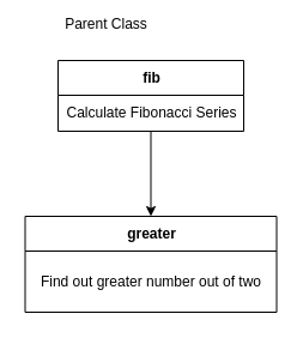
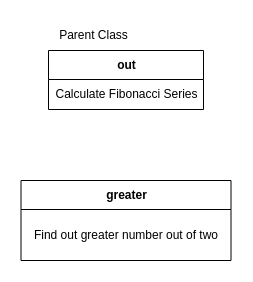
- <mxCell id="7" value="Parent Class" style="text;html=1;align=center;verticalAlign=middle;resizable=0;points=[];autosize=1;strokeColor=none;fillColor=none;" vertex="1" parent="1"><mxGeometry x="43" y="5" width="90" height="30" as="geometry" /></mxCell>
+ <mxCell id="7" value="Parent Class" style="text;html=1;align=center;verticalAlign=middle;resizable=0;points=[];autosize=1;strokeColor=none;fillColor=none;" vertex="1" parent="1"><mxGeometry x="48" y="20" width="90" height="30" as="geometry" /></mxCell>
- <mxCell id="2" value="fib" style="swimlane;fontStyle=1;align=center;verticalAlign=middle;childLayout=stackLayout;horizontal=1;startSize=29;horizontalStack=0;resizeParent=1;resizeParentMax=0;resizeLast=0;collapsible=0;marginBottom=0;html=1;" vertex="1" parent="1"><mxGeometry x="48" y="50" width="155" height="59" as="geometry" /></mxCell>
+ <mxCell id="2" value="out" style="swimlane;fontStyle=1;align=center;verticalAlign=middle;childLayout=stackLayout;horizontal=1;startSize=29;horizontalStack=0;resizeParent=1;resizeParentMax=0;resizeLast=0;collapsible=0;marginBottom=0;html=1;" vertex="1" parent="1"><mxGeometry x="48" y="50" width="155" height="59" as="geometry" /></mxCell>
- <mxCell id="6" style="edgeStyle=orthogonalEdgeStyle;rounded=0;orthogonalLoop=1;jettySize=auto;html=1;" edge="1" parent="1" source="3" target="4"><mxGeometry relative="1" as="geometry" /></mxCell>
